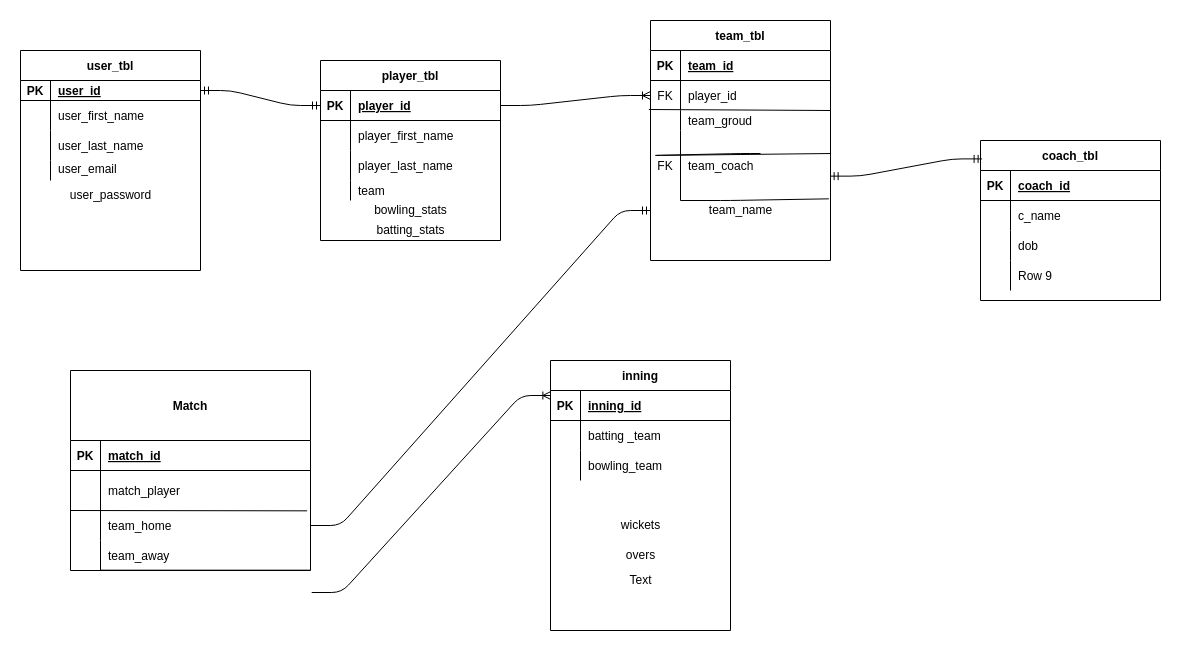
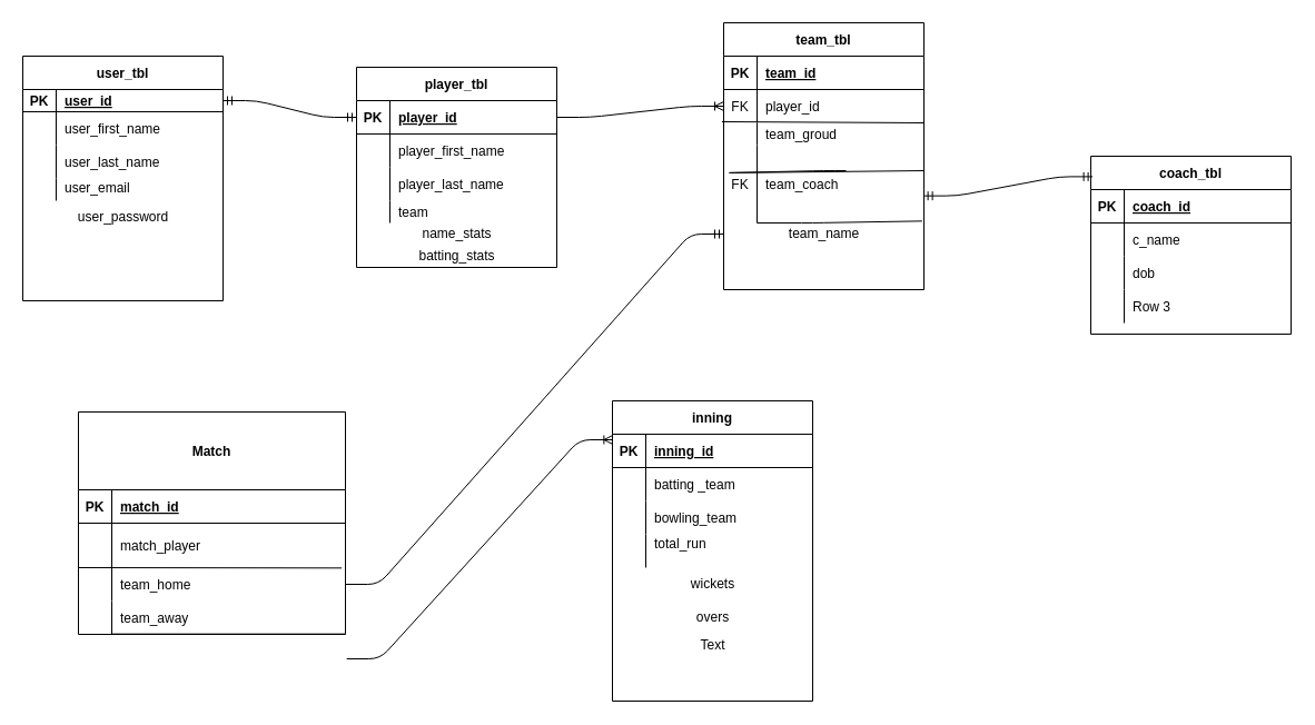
- <mxCell id="29" value="bowling_stats" style="text;html=1;align=center;verticalAlign=middle;resizable=0;points=[];autosize=1;" vertex="1" parent="16"><mxGeometry y="140" width="180" height="20" as="geometry" /></mxCell>
+ <mxCell id="29" value="name_stats" style="text;html=1;align=center;verticalAlign=middle;resizable=0;points=[];autosize=1;" vertex="1" parent="16"><mxGeometry y="140" width="180" height="20" as="geometry" /></mxCell>
- <mxCell id="95" value="Row 9" style="shape=partialRectangle;connectable=0;fillColor=none;top=0;left=0;bottom=0;right=0;align=left;spacingLeft=6;overflow=hidden;" vertex="1" parent="93"><mxGeometry x="30" width="150" height="30" as="geometry" /></mxCell>
+ <mxCell id="95" value="Row 3" style="shape=partialRectangle;connectable=0;fillColor=none;top=0;left=0;bottom=0;right=0;align=left;spacingLeft=6;overflow=hidden;" vertex="1" parent="93"><mxGeometry x="30" width="150" height="30" as="geometry" /></mxCell>
+ <mxCell id="79" value="total_run&#10;" style="shape=partialRectangle;connectable=0;fillColor=none;top=0;left=0;bottom=0;right=0;align=left;spacingLeft=6;overflow=hidden;" vertex="1" parent="77"><mxGeometry x="30" width="150" height="30" as="geometry" /></mxCell>
